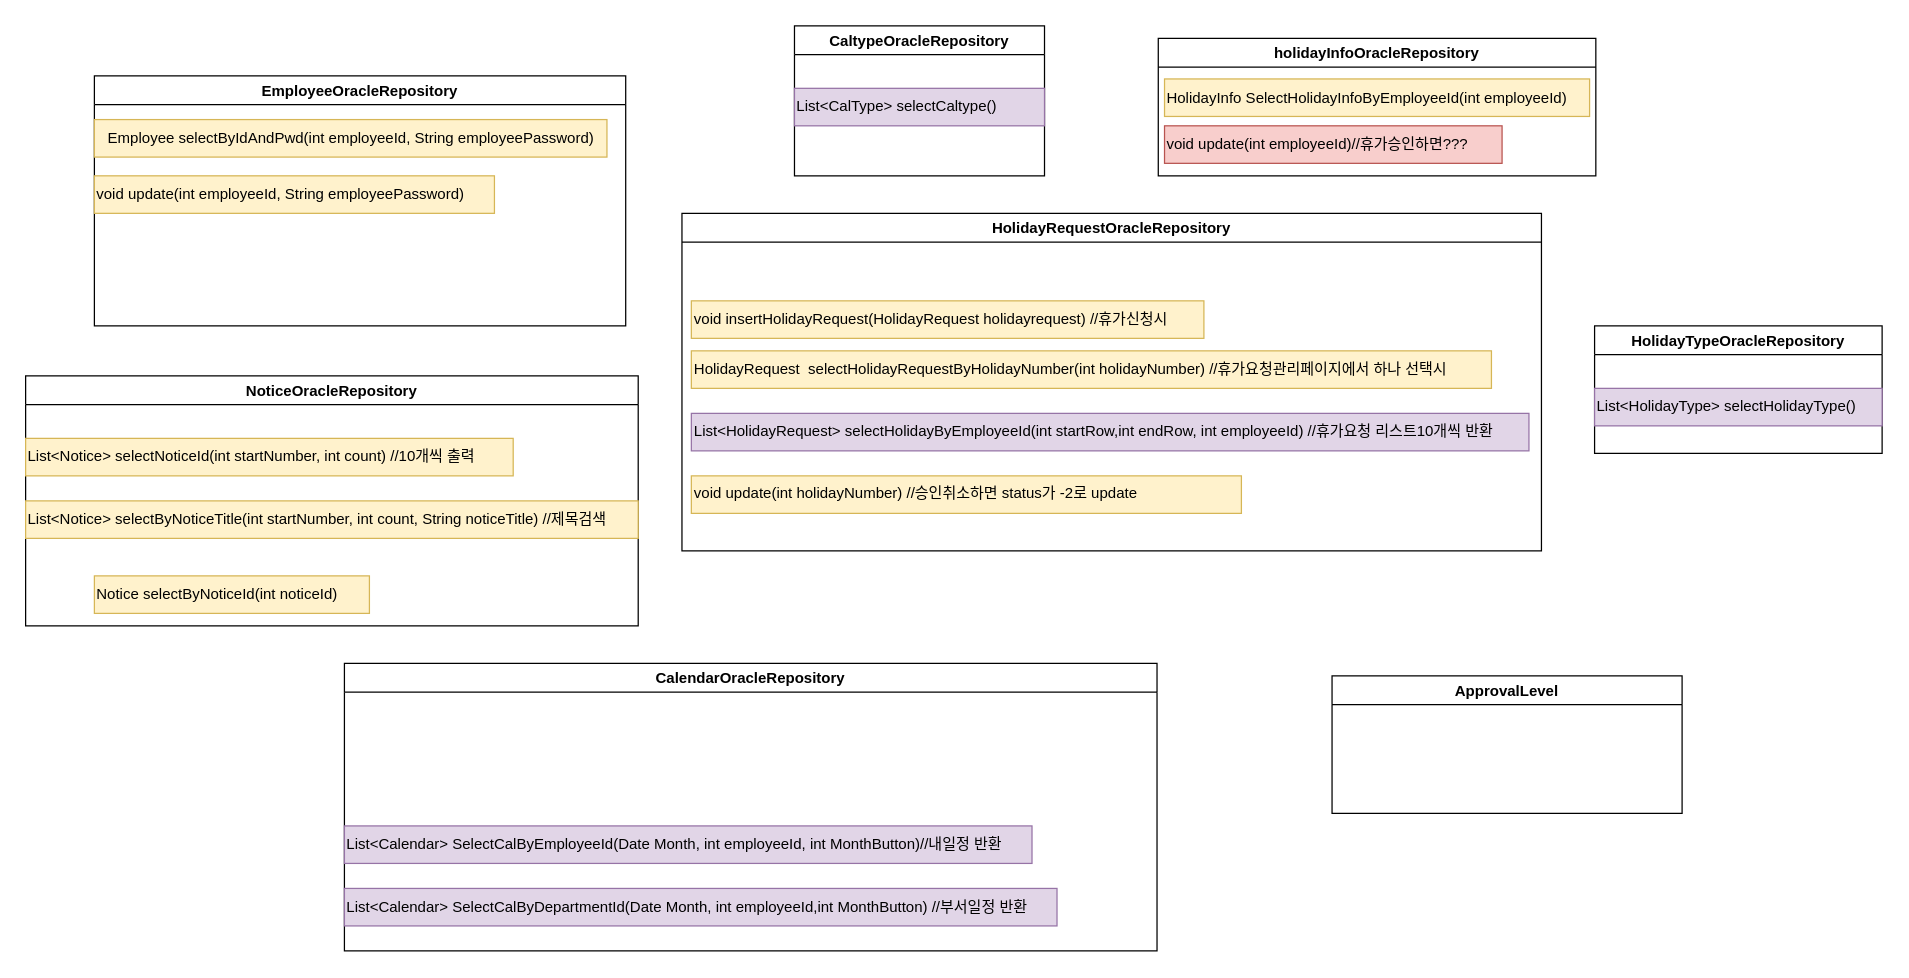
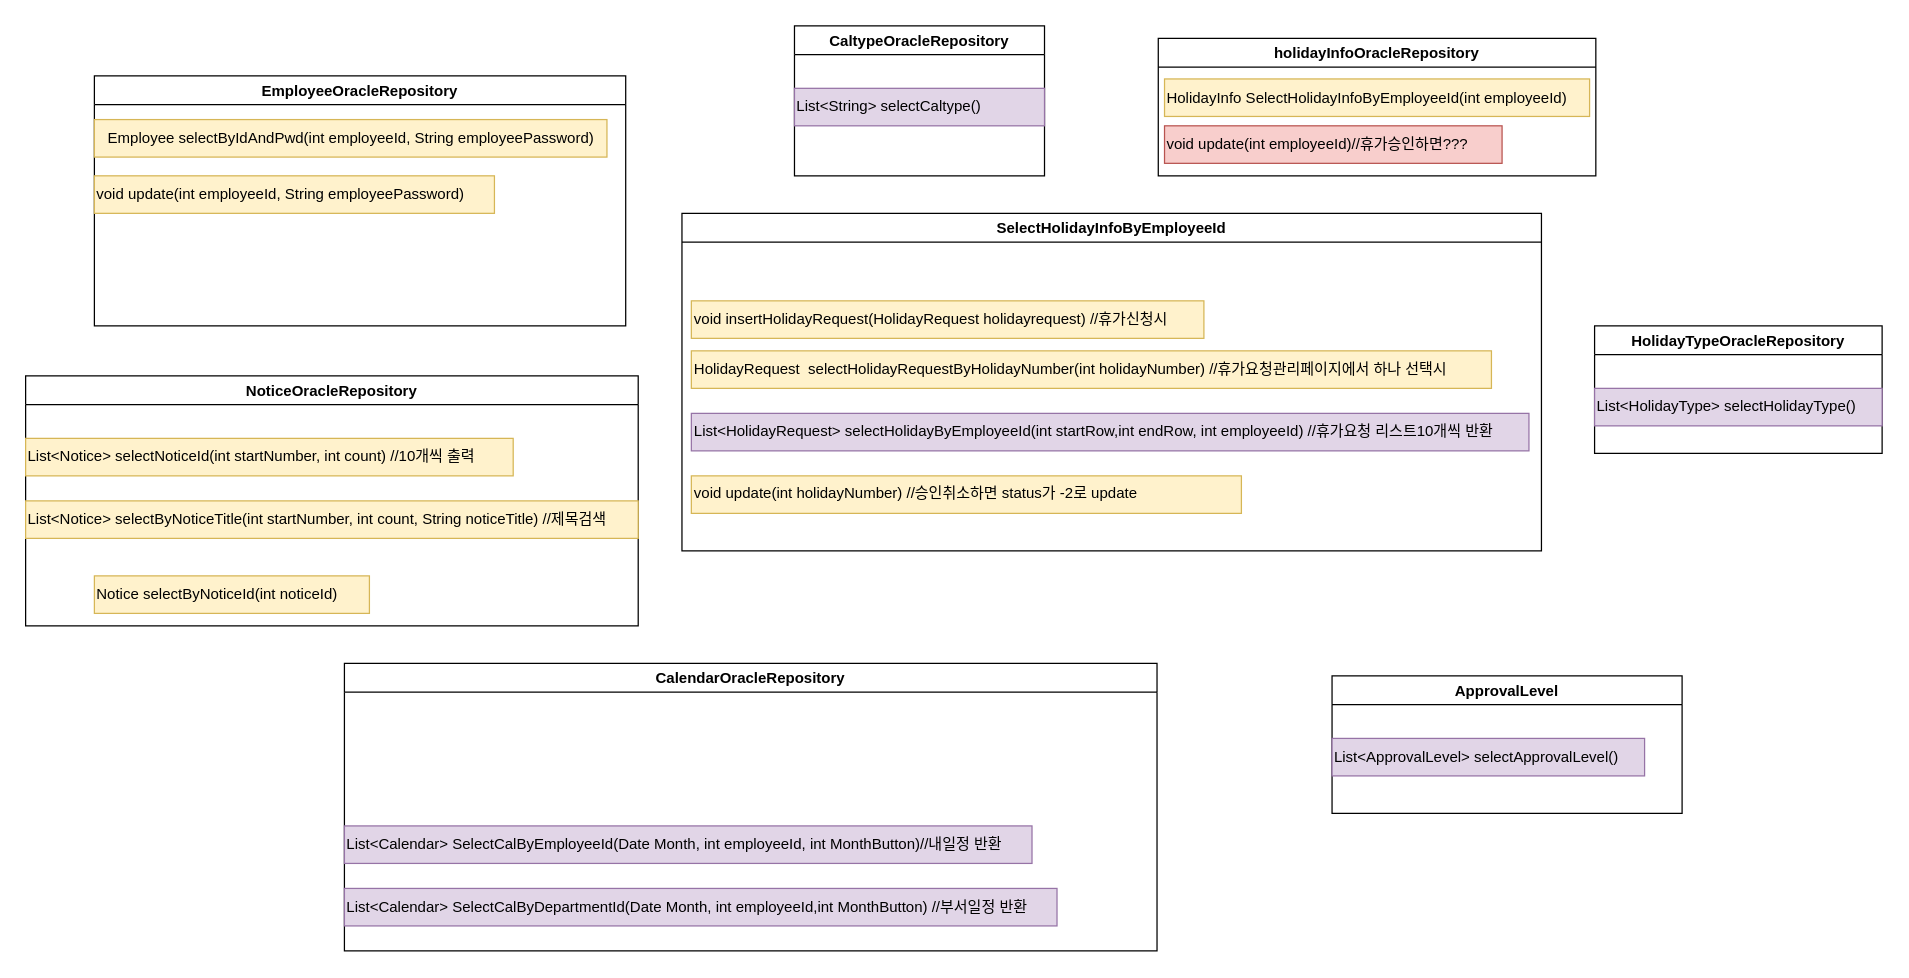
- <mxCell id="18" value="List&amp;lt;CalType&amp;gt; selectCaltype()" style="text;html=1;strokeColor=#9673a6;fillColor=#e1d5e7;align=left;verticalAlign=middle;whiteSpace=wrap;rounded=0;" vertex="1" parent="17"><mxGeometry y="50" width="200" height="30" as="geometry" /></mxCell>
+ <mxCell id="18" value="List&amp;lt;String&amp;gt; selectCaltype()" style="text;html=1;strokeColor=#9673a6;fillColor=#e1d5e7;align=left;verticalAlign=middle;whiteSpace=wrap;rounded=0;" vertex="1" parent="17"><mxGeometry y="50" width="200" height="30" as="geometry" /></mxCell>
- <mxCell id="9" value="HolidayRequestOracleRepository" style="swimlane;" vertex="1" parent="1"><mxGeometry x="545" y="170" width="687.5" height="270" as="geometry" /></mxCell>
+ <mxCell id="9" value="SelectHolidayInfoByEmployeeId" style="swimlane;" vertex="1" parent="1"><mxGeometry x="545" y="170" width="687.5" height="270" as="geometry" /></mxCell>
+ <mxCell id="25" value="List&amp;lt;ApprovalLevel&amp;gt; selectApprovalLevel()" style="text;html=1;align=left;verticalAlign=middle;resizable=0;points=[];autosize=1;strokeColor=#9673a6;fillColor=#e1d5e7;" vertex="1" parent="24"><mxGeometry y="50" width="250" height="30" as="geometry" /></mxCell>
